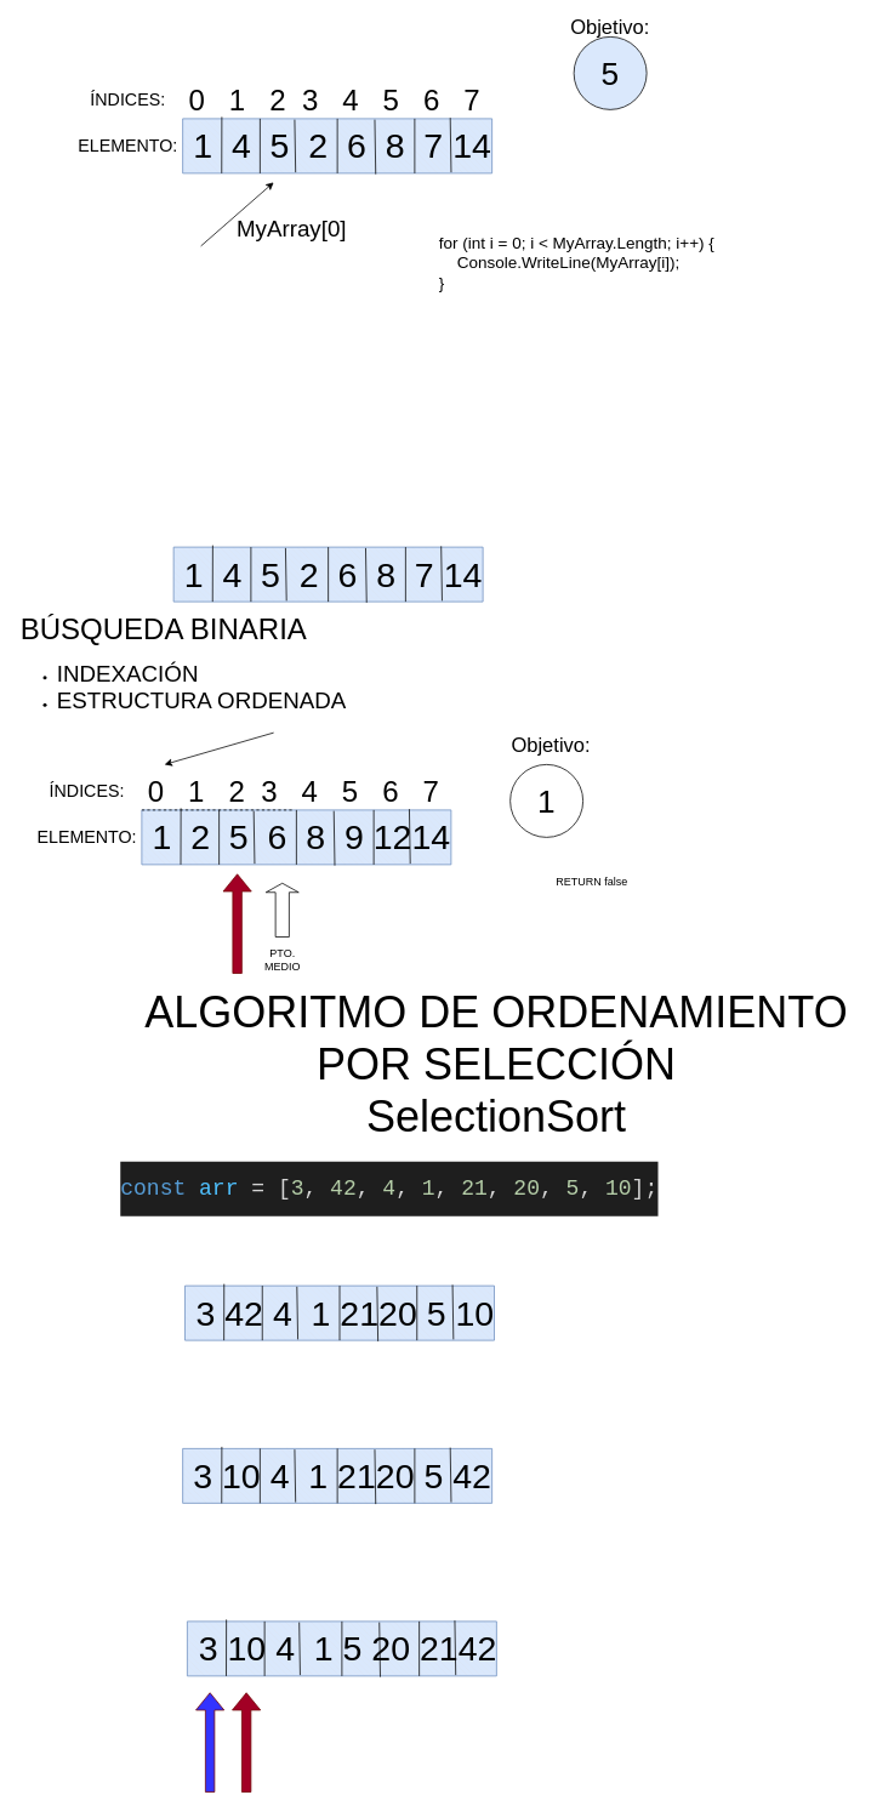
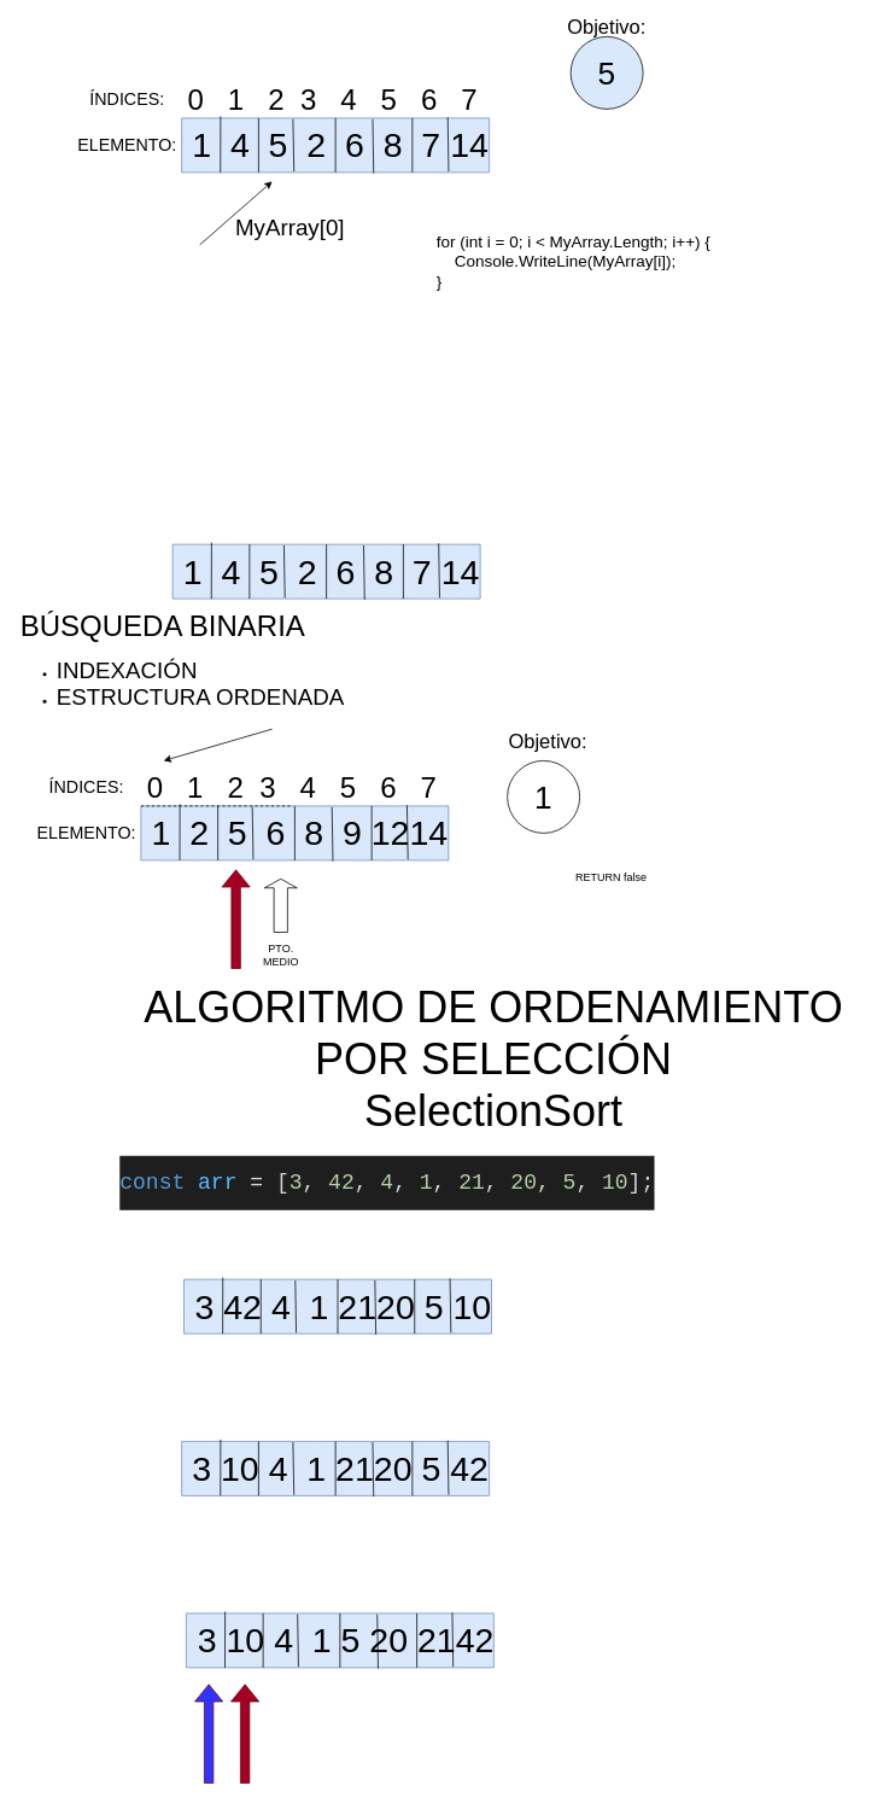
- <mxCell id="48" value="RETURN false" style="text;html=1;strokeColor=none;fillColor=none;align=center;verticalAlign=middle;whiteSpace=wrap;rounded=0;" parent="1" vertex="1"><mxGeometry x="585" y="934.07" width="130" height="70" as="geometry" /></mxCell>
+ <mxCell id="48" value="RETURN false" style="text;html=1;strokeColor=none;fillColor=none;align=center;verticalAlign=middle;whiteSpace=wrap;rounded=0;" parent="1" vertex="1"><mxGeometry x="610" y="934.07" width="130" height="70" as="geometry" /></mxCell>
